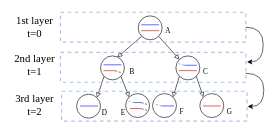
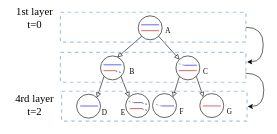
- <mxCell id="30" value="&lt;font style=&quot;font-size: 18px;&quot;&gt;1st layer&lt;br&gt;t=0&lt;/font&gt;" style="text;html=1;strokeColor=none;fillColor=none;align=center;verticalAlign=middle;whiteSpace=wrap;rounded=0;shadow=0;dashed=1;sketch=0;fontFamily=Times New Roman;fontSize=12;" parent="1" vertex="1"><mxGeometry x="20" y="30" width="74" height="30" as="geometry" /></mxCell>
+ <mxCell id="30" value="&lt;font style=&quot;font-size: 18px;&quot;&gt;1st layer&lt;br&gt;t=0&lt;/font&gt;" style="text;html=1;strokeColor=none;fillColor=none;align=center;verticalAlign=middle;whiteSpace=wrap;rounded=0;shadow=0;dashed=1;sketch=0;fontFamily=Times New Roman;fontSize=12;" parent="1" vertex="1"><mxGeometry x="20" y="15" width="74" height="30" as="geometry" /></mxCell>
- <mxCell id="31" value="&lt;font style=&quot;font-size: 18px;&quot;&gt;2nd layer&lt;br&gt;t=1&lt;/font&gt;" style="text;html=1;strokeColor=none;fillColor=none;align=center;verticalAlign=middle;whiteSpace=wrap;rounded=0;shadow=0;dashed=1;sketch=0;fontFamily=Times New Roman;fontSize=12;" parent="1" vertex="1"><mxGeometry x="20" y="93" width="74" height="30" as="geometry" /></mxCell>
- <mxCell id="32" value="&lt;font style=&quot;font-size: 18px;&quot;&gt;3rd layer&lt;br&gt;t=2&lt;/font&gt;" style="text;html=1;strokeColor=none;fillColor=none;align=center;verticalAlign=middle;whiteSpace=wrap;rounded=0;shadow=0;dashed=1;sketch=0;fontFamily=Times New Roman;fontSize=12;" parent="1" vertex="1"><mxGeometry x="20" y="160" width="74" height="30" as="geometry" /></mxCell>
+ <mxCell id="32" value="&lt;font style=&quot;font-size: 18px;&quot;&gt;4rd layer&lt;br&gt;t=2&lt;/font&gt;" style="text;html=1;strokeColor=none;fillColor=none;align=center;verticalAlign=middle;whiteSpace=wrap;rounded=0;shadow=0;dashed=1;sketch=0;fontFamily=Times New Roman;fontSize=12;" parent="1" vertex="1"><mxGeometry x="20" y="160" width="74" height="30" as="geometry" /></mxCell>
